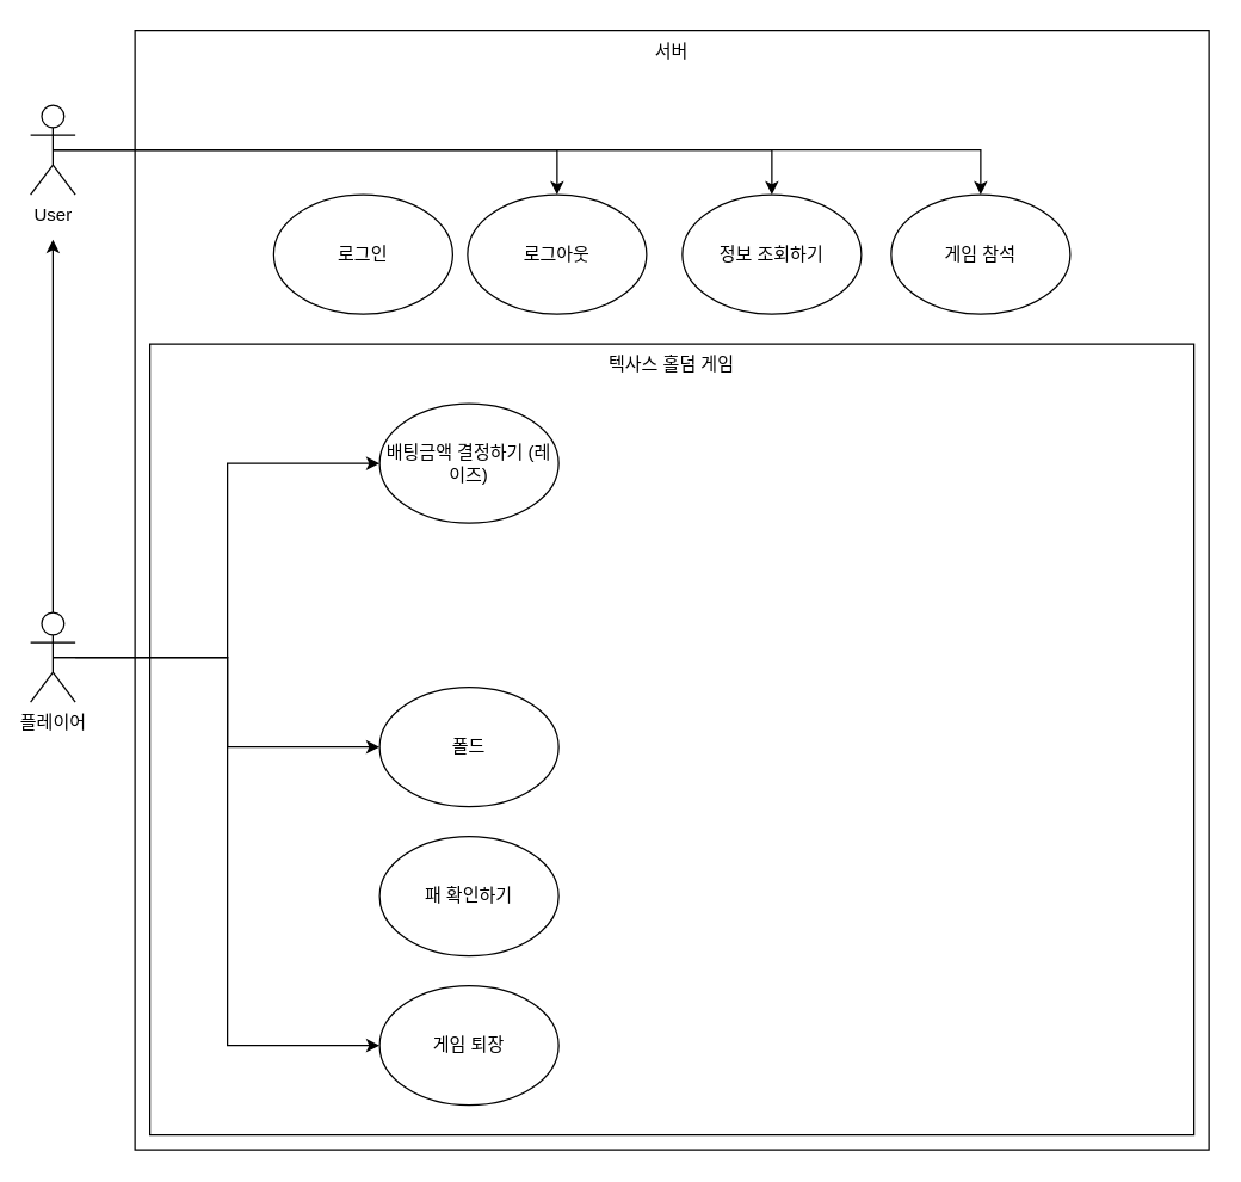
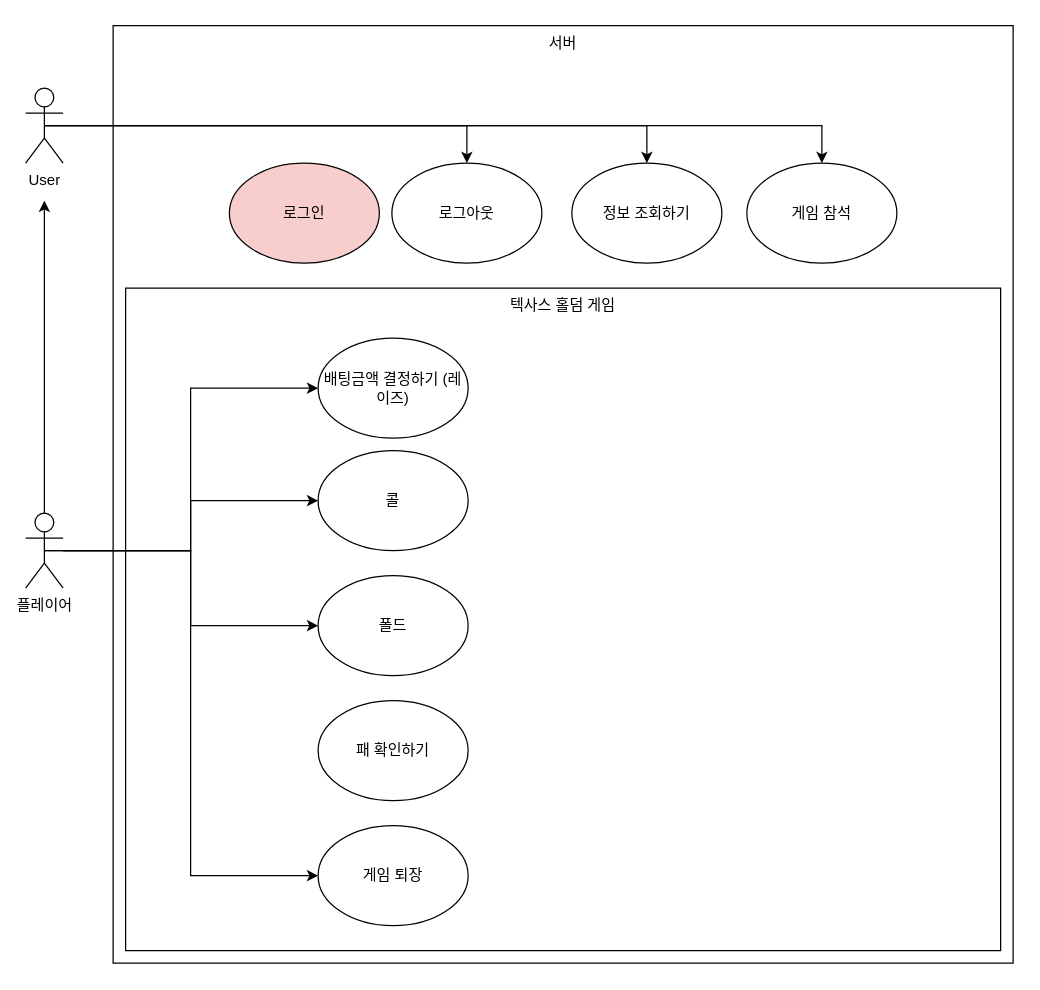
- <mxCell id="19" value="로그인" style="ellipse;whiteSpace=wrap;html=1;" vertex="1" parent="1"><mxGeometry x="183" y="130" width="120" height="80" as="geometry" /></mxCell>
+ <mxCell id="19" value="로그인" style="ellipse;whiteSpace=wrap;html=1;fillColor=#f8cecc;" vertex="1" parent="1"><mxGeometry x="183" y="130" width="120" height="80" as="geometry" /></mxCell>
+ <mxCell id="5" style="edgeStyle=orthogonalEdgeStyle;rounded=0;orthogonalLoop=1;jettySize=auto;html=1;entryX=0;entryY=0.5;entryDx=0;entryDy=0;" parent="1" source="9" target="13" edge="1"><mxGeometry relative="1" as="geometry" /></mxCell>
+ <mxCell id="13" value="콜" style="ellipse;whiteSpace=wrap;html=1;" parent="1" vertex="1"><mxGeometry x="254" y="360" width="120" height="80" as="geometry" /></mxCell>
